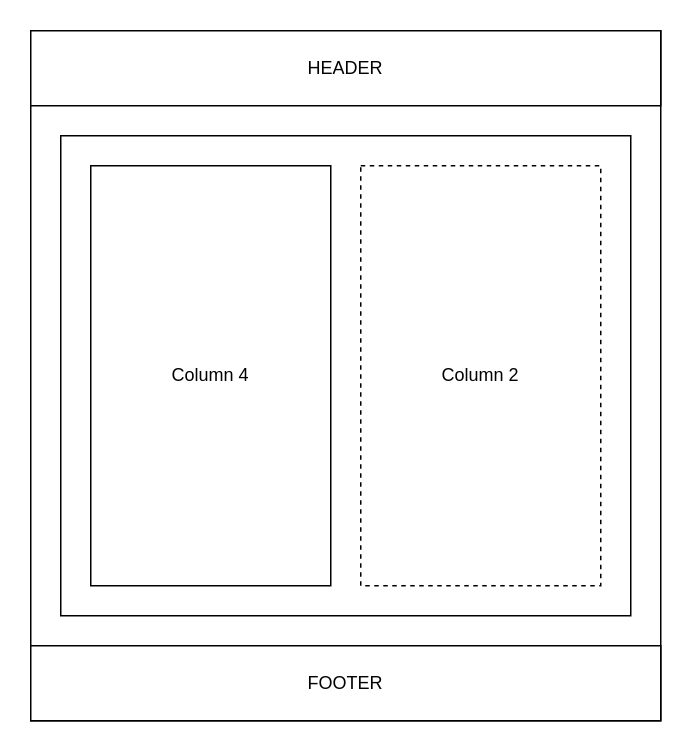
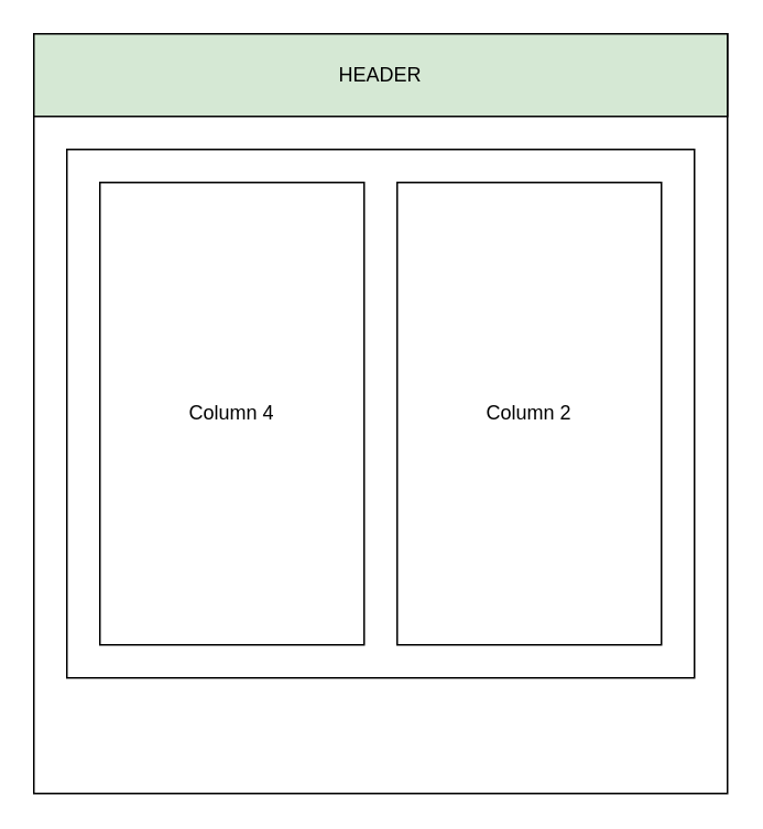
- <mxCell id="4" value="HEADER" style="rounded=0;whiteSpace=wrap;html=1;" parent="1" vertex="1"><mxGeometry x="20" y="20" width="420" height="50" as="geometry" /></mxCell>
+ <mxCell id="4" value="HEADER" style="rounded=0;whiteSpace=wrap;html=1;fillColor=#d5e8d4;" parent="1" vertex="1"><mxGeometry x="20" y="20" width="420" height="50" as="geometry" /></mxCell>
- <mxCell id="5" value="Column 2" style="rounded=0;whiteSpace=wrap;html=1;dashed=1;" parent="1" vertex="1"><mxGeometry x="240" y="110" width="160" height="280" as="geometry" /></mxCell>
+ <mxCell id="5" value="Column 2" style="rounded=0;whiteSpace=wrap;html=1;" parent="1" vertex="1"><mxGeometry x="240" y="110" width="160" height="280" as="geometry" /></mxCell>
- <mxCell id="7" value="FOOTER" style="rounded=0;whiteSpace=wrap;html=1;" parent="1" vertex="1"><mxGeometry x="20" y="430" width="420" height="50" as="geometry" /></mxCell>
